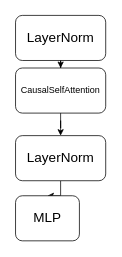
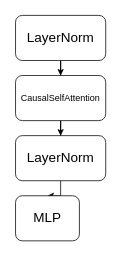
- <mxCell id="5" value="&lt;font style=&quot;font-size: 12px;&quot;&gt;CausalSelfAttention&lt;/font&gt;" style="whiteSpace=wrap;html=1;rounded=1;" parent="1" vertex="1"><mxGeometry x="20" y="90" width="120" height="60" as="geometry" /></mxCell>
+ <mxCell id="5" value="&lt;font style=&quot;font-size: 12px;&quot;&gt;CausalSelfAttention&lt;/font&gt;" style="whiteSpace=wrap;html=1;rounded=1;" parent="1" vertex="1"><mxGeometry x="20" y="100" width="120" height="60" as="geometry" /></mxCell>
